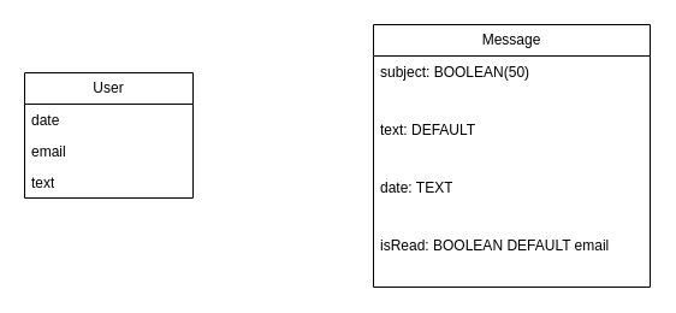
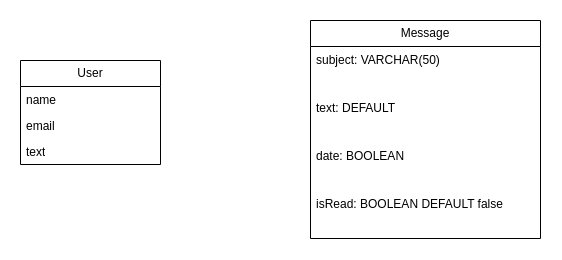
- <mxCell id="7" value="subject:&amp;nbsp;BOOLEAN(50)" style="text;strokeColor=none;fillColor=none;align=left;verticalAlign=top;spacingLeft=4;spacingRight=4;overflow=hidden;rotatable=0;points=[[0,0.5],[1,0.5]];portConstraint=eastwest;whiteSpace=wrap;html=1;" vertex="1" parent="6"><mxGeometry y="26" width="230" height="48" as="geometry" /></mxCell>
+ <mxCell id="7" value="subject:&amp;nbsp;VARCHAR(50)" style="text;strokeColor=none;fillColor=none;align=left;verticalAlign=top;spacingLeft=4;spacingRight=4;overflow=hidden;rotatable=0;points=[[0,0.5],[1,0.5]];portConstraint=eastwest;whiteSpace=wrap;html=1;" vertex="1" parent="6"><mxGeometry y="26" width="230" height="48" as="geometry" /></mxCell>
- <mxCell id="3" value="date" style="text;strokeColor=none;fillColor=none;align=left;verticalAlign=top;spacingLeft=4;spacingRight=4;overflow=hidden;rotatable=0;points=[[0,0.5],[1,0.5]];portConstraint=eastwest;whiteSpace=wrap;html=1;" vertex="1" parent="2"><mxGeometry y="26" width="140" height="26" as="geometry" /></mxCell>
+ <mxCell id="3" value="name" style="text;strokeColor=none;fillColor=none;align=left;verticalAlign=top;spacingLeft=4;spacingRight=4;overflow=hidden;rotatable=0;points=[[0,0.5],[1,0.5]];portConstraint=eastwest;whiteSpace=wrap;html=1;" vertex="1" parent="2"><mxGeometry y="26" width="140" height="26" as="geometry" /></mxCell>
- <mxCell id="9" value="date: TEXT" style="text;strokeColor=none;fillColor=none;align=left;verticalAlign=top;spacingLeft=4;spacingRight=4;overflow=hidden;rotatable=0;points=[[0,0.5],[1,0.5]];portConstraint=eastwest;whiteSpace=wrap;html=1;" vertex="1" parent="6"><mxGeometry y="122" width="230" height="48" as="geometry" /></mxCell>
+ <mxCell id="9" value="date: BOOLEAN" style="text;strokeColor=none;fillColor=none;align=left;verticalAlign=top;spacingLeft=4;spacingRight=4;overflow=hidden;rotatable=0;points=[[0,0.5],[1,0.5]];portConstraint=eastwest;whiteSpace=wrap;html=1;" vertex="1" parent="6"><mxGeometry y="122" width="230" height="48" as="geometry" /></mxCell>
- <mxCell id="10" value="isRead:&amp;nbsp;BOOLEAN DEFAULT email" style="text;strokeColor=none;fillColor=none;align=left;verticalAlign=top;spacingLeft=4;spacingRight=4;overflow=hidden;rotatable=0;points=[[0,0.5],[1,0.5]];portConstraint=eastwest;whiteSpace=wrap;html=1;" vertex="1" parent="6"><mxGeometry y="170" width="230" height="48" as="geometry" /></mxCell>
+ <mxCell id="10" value="isRead:&amp;nbsp;BOOLEAN DEFAULT false" style="text;strokeColor=none;fillColor=none;align=left;verticalAlign=top;spacingLeft=4;spacingRight=4;overflow=hidden;rotatable=0;points=[[0,0.5],[1,0.5]];portConstraint=eastwest;whiteSpace=wrap;html=1;" vertex="1" parent="6"><mxGeometry y="170" width="230" height="48" as="geometry" /></mxCell>
